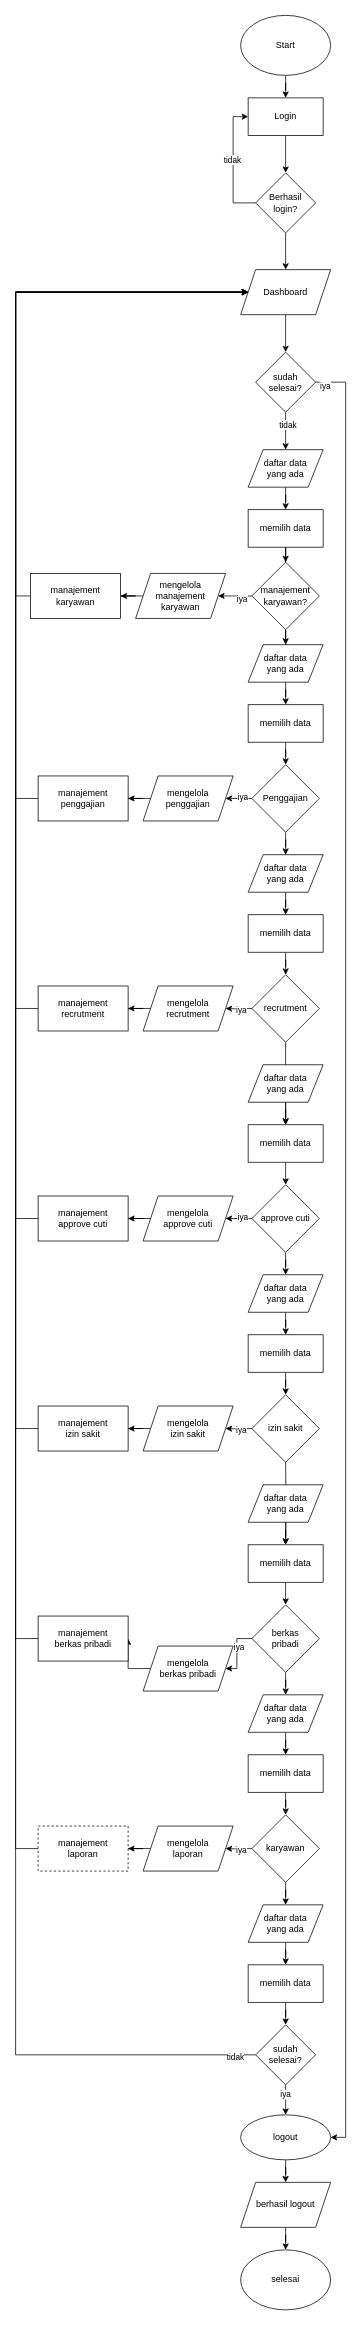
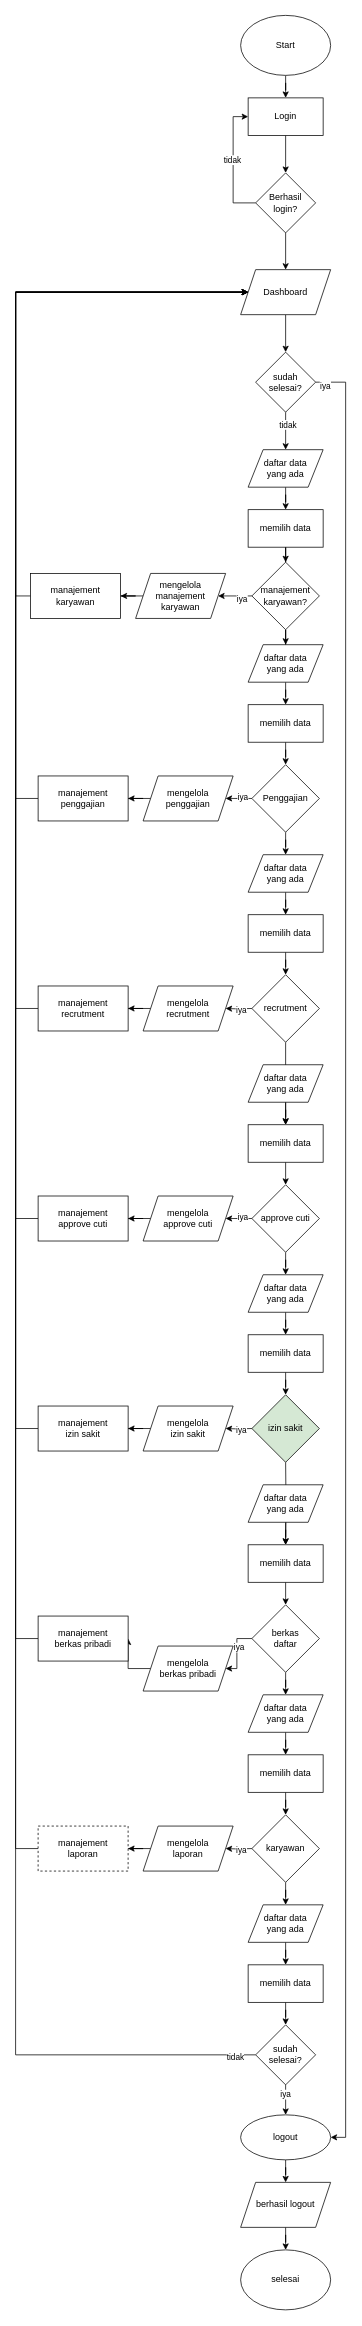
- <mxCell id="65" value="izin sakit" style="rhombus;whiteSpace=wrap;html=1;" vertex="1" parent="1"><mxGeometry x="335" y="1859" width="90" height="90" as="geometry" /></mxCell>
+ <mxCell id="65" value="izin sakit" style="rhombus;whiteSpace=wrap;html=1;fillColor=#d5e8d4;" vertex="1" parent="1"><mxGeometry x="335" y="1859" width="90" height="90" as="geometry" /></mxCell>
- <mxCell id="80" value="berkas&lt;div&gt;pribadi&lt;/div&gt;" style="rhombus;whiteSpace=wrap;html=1;" vertex="1" parent="1"><mxGeometry x="335" y="2139" width="90" height="90" as="geometry" /></mxCell>
+ <mxCell id="80" value="berkas&lt;div&gt;daftar&lt;/div&gt;" style="rhombus;whiteSpace=wrap;html=1;" vertex="1" parent="1"><mxGeometry x="335" y="2139" width="90" height="90" as="geometry" /></mxCell>
